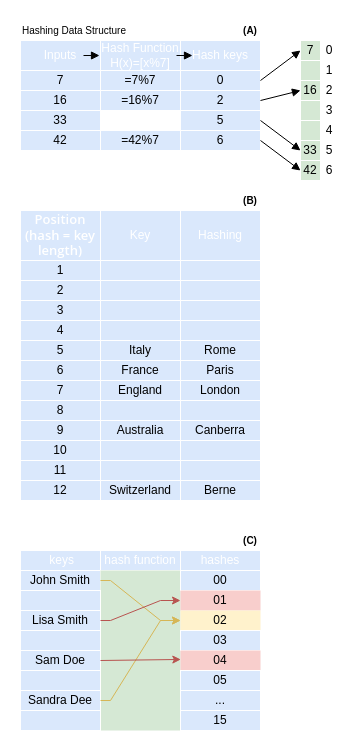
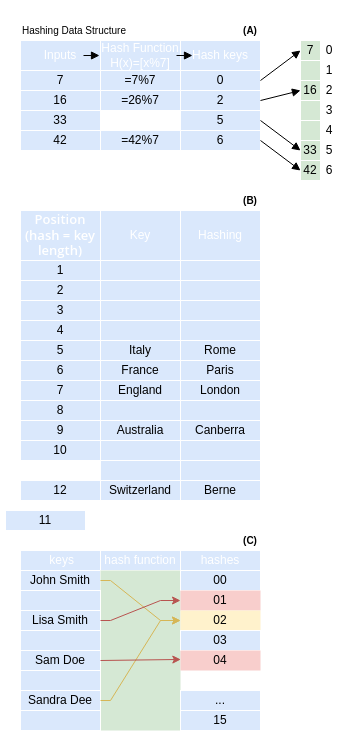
- <mxCell id="10" value="=16%7" style="text;html=1;strokeColor=#FFFFFF;fillColor=#dae8fc;align=center;verticalAlign=middle;whiteSpace=wrap;rounded=0;strokeWidth=1;" vertex="1" parent="1"><mxGeometry x="100" y="90" width="80" height="20" as="geometry" /></mxCell>
+ <mxCell id="10" value="=26%7" style="text;html=1;strokeColor=#FFFFFF;fillColor=#dae8fc;align=center;verticalAlign=middle;whiteSpace=wrap;rounded=0;strokeWidth=1;" vertex="1" parent="1"><mxGeometry x="100" y="90" width="80" height="20" as="geometry" /></mxCell>
- <mxCell id="50" value="11" style="text;html=1;strokeColor=#FFFFFF;fillColor=#dae8fc;align=center;verticalAlign=middle;whiteSpace=wrap;rounded=0;strokeWidth=1;" vertex="1" parent="1"><mxGeometry x="20" y="460" width="80" height="20" as="geometry" /></mxCell>
+ <mxCell id="50" value="11" style="text;html=1;strokeColor=#FFFFFF;fillColor=#dae8fc;align=center;verticalAlign=middle;whiteSpace=wrap;rounded=0;strokeWidth=1;" vertex="1" parent="1"><mxGeometry x="5" y="510" width="80" height="20" as="geometry" /></mxCell>
- <mxCell id="89" value="05" style="text;html=1;strokeColor=#FFFFFF;fillColor=#dae8fc;align=center;verticalAlign=middle;whiteSpace=wrap;rounded=0;strokeWidth=1;" vertex="1" parent="1"><mxGeometry x="180" y="670" width="80" height="20" as="geometry" /></mxCell>
